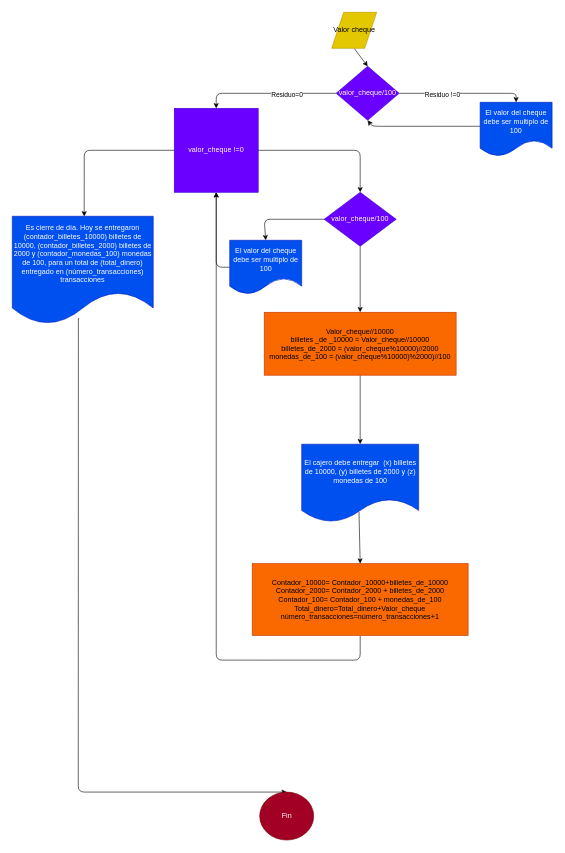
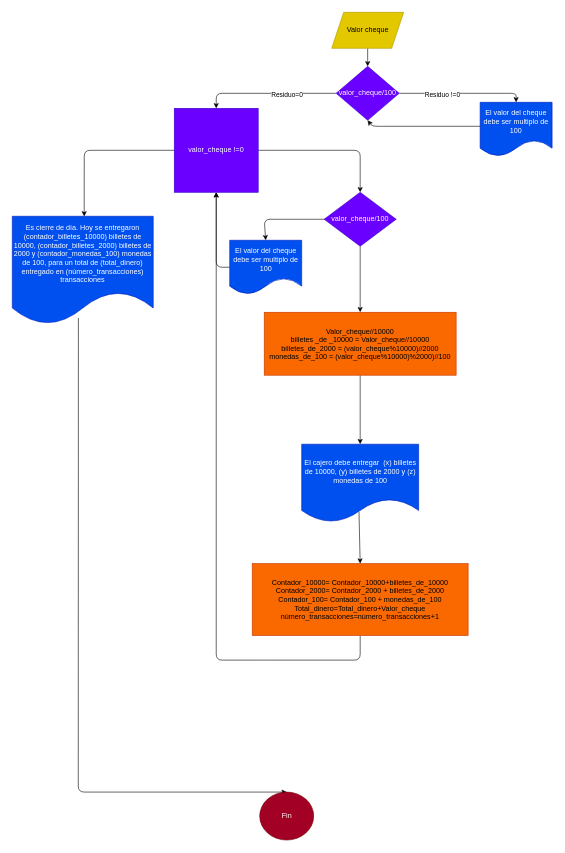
- <mxCell id="22" value="Valor cheque" style="shape=parallelogram;perimeter=parallelogramPerimeter;whiteSpace=wrap;html=1;fixedSize=1;fillColor=#e3c800;fontColor=#000000;strokeColor=#B09500;" vertex="1" parent="1"><mxGeometry x="552.5" y="20" width="75" height="60" as="geometry" /></mxCell>
+ <mxCell id="22" value="Valor cheque" style="shape=parallelogram;perimeter=parallelogramPerimeter;whiteSpace=wrap;html=1;fixedSize=1;fillColor=#e3c800;fontColor=#000000;strokeColor=#B09500;" vertex="1" parent="1"><mxGeometry x="552.5" y="20" width="120" height="60" as="geometry" /></mxCell>
